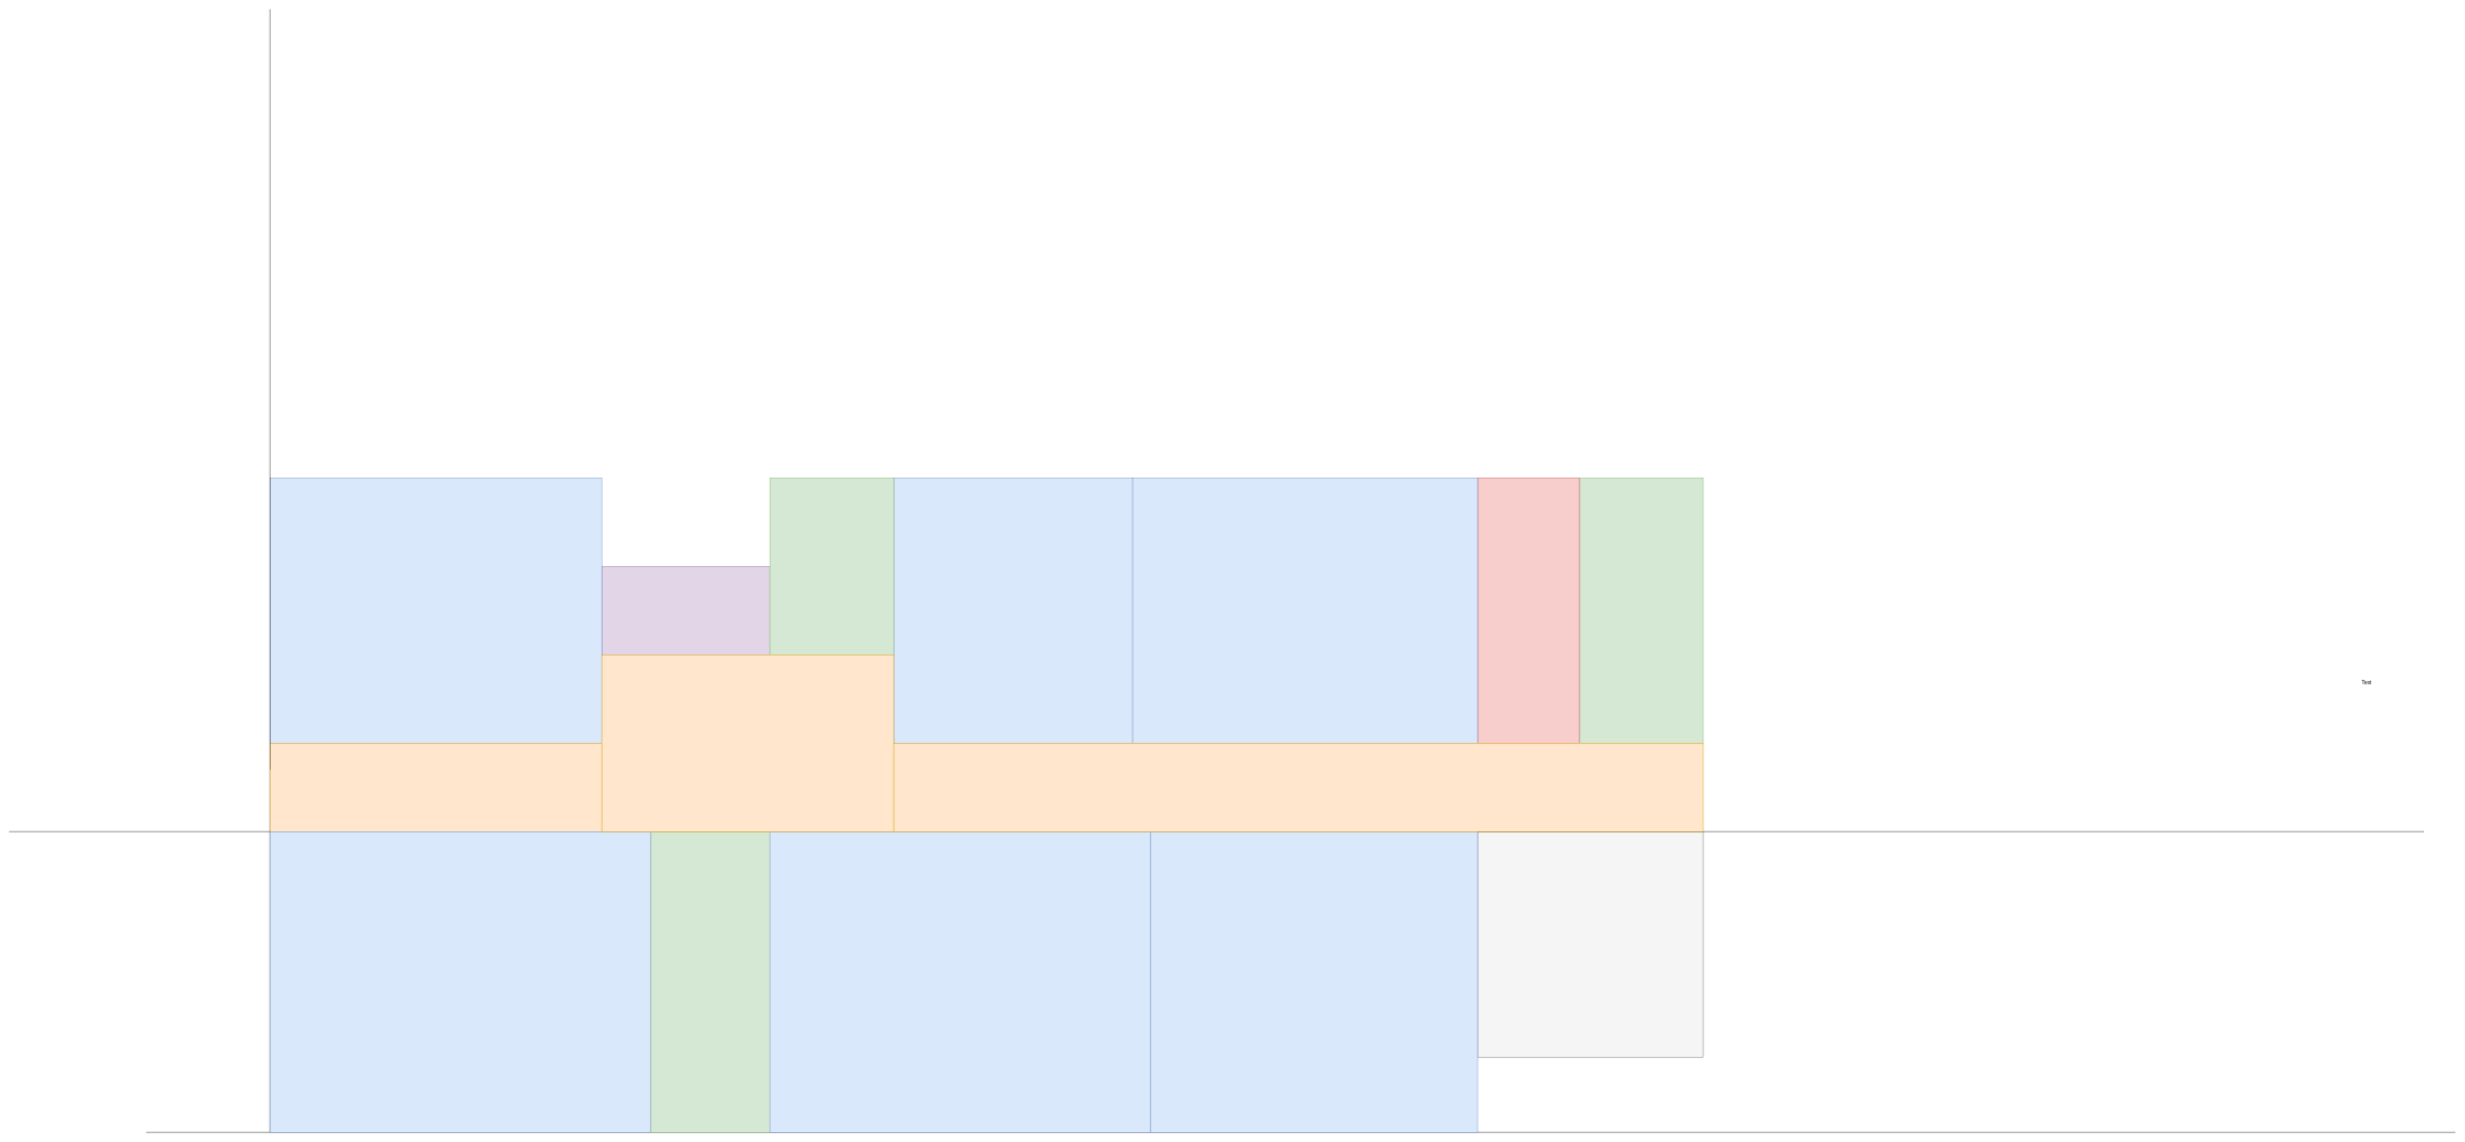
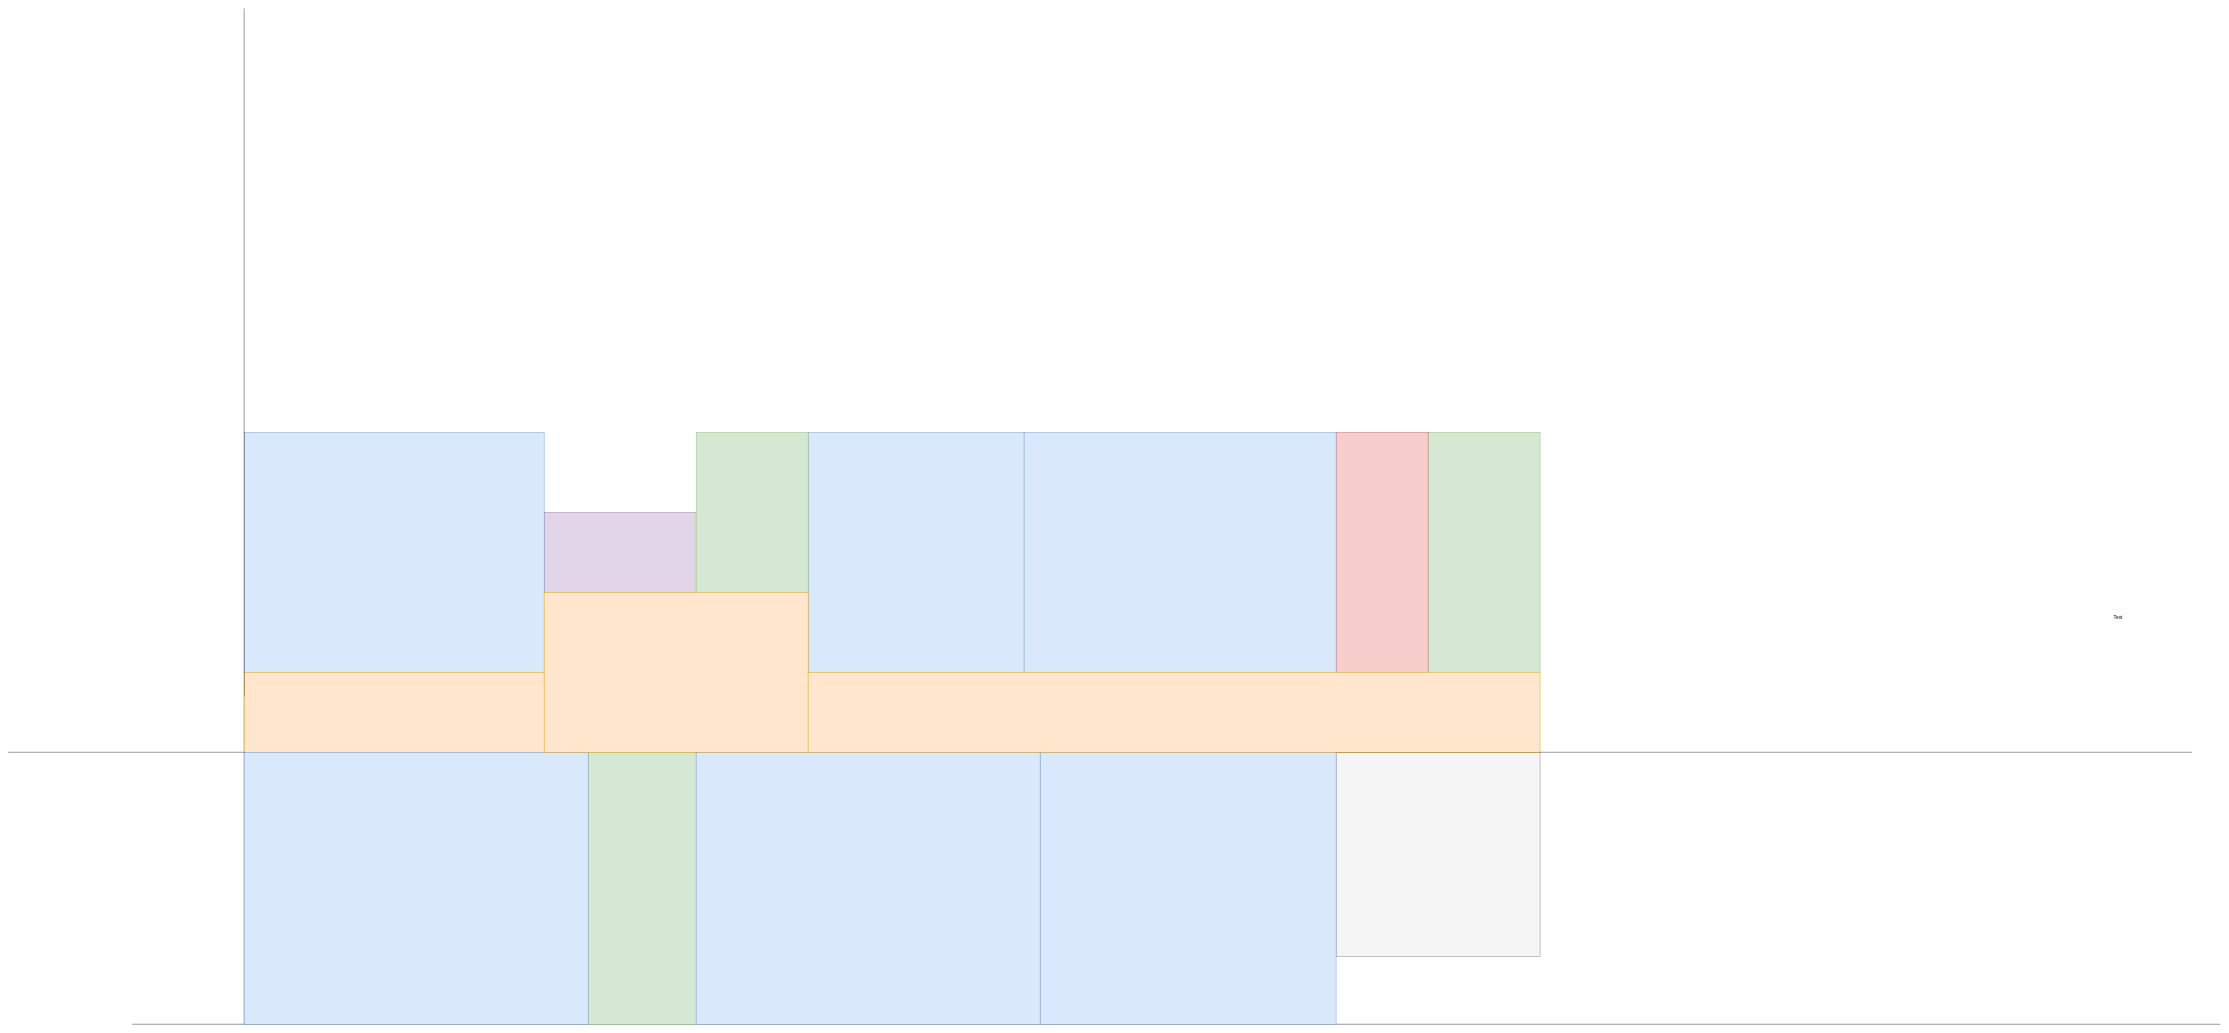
- <mxCell id="10" value="Text" style="text;html=1;align=center;verticalAlign=middle;resizable=0;points=[];autosize=1;strokeColor=none;fillColor=none;" parent="1" vertex="1"><mxGeometry x="5325" y="1528" width="50" height="30" as="geometry" /></mxCell>
+ <mxCell id="10" value="Text" style="text;html=1;align=center;verticalAlign=middle;resizable=0;points=[];autosize=1;strokeColor=none;fillColor=none;" parent="1" vertex="1"><mxGeometry x="5270" y="1528" width="50" height="30" as="geometry" /></mxCell>
